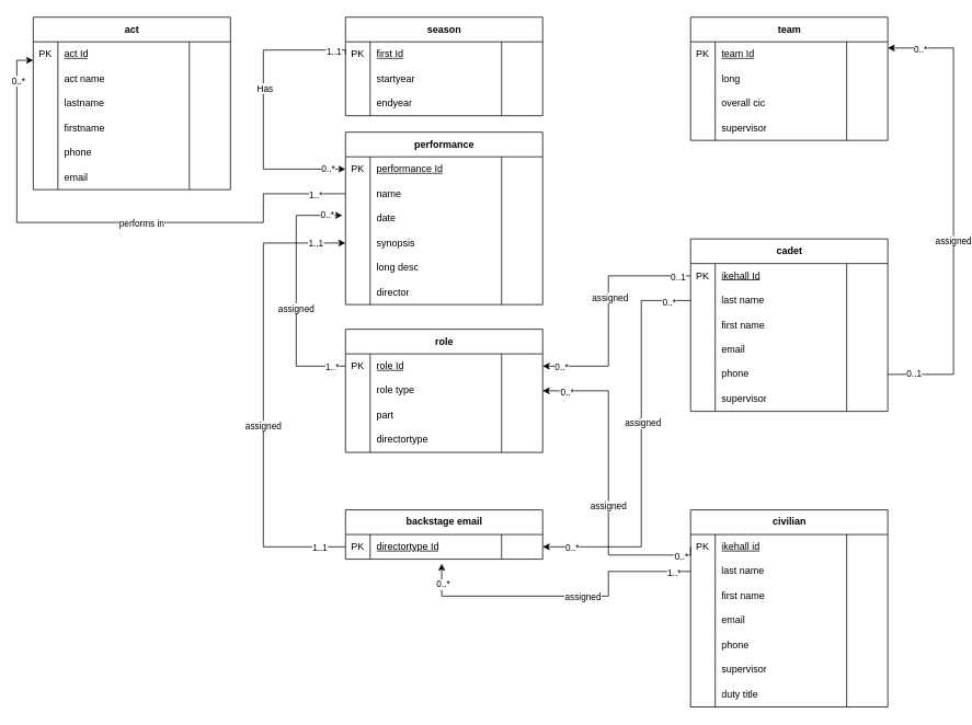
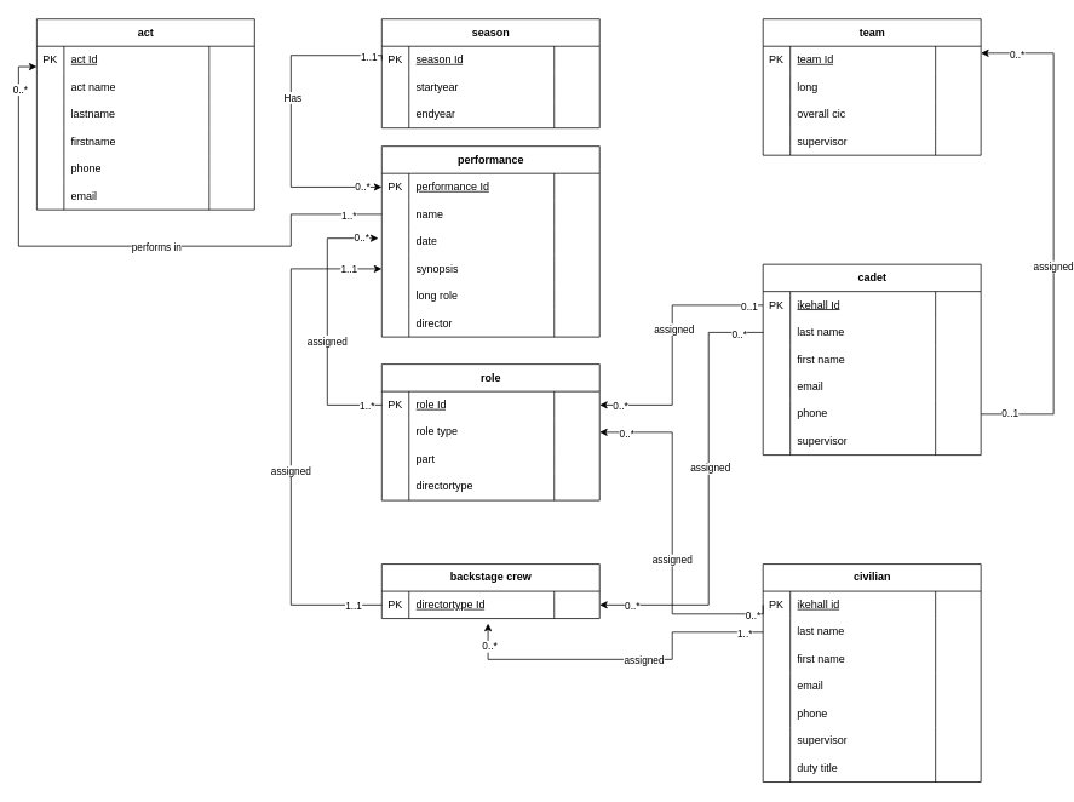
- <mxCell id="38" value="first Id" style="shape=partialRectangle;connectable=0;fillColor=none;top=0;left=0;bottom=0;right=0;align=left;spacingLeft=6;fontStyle=4;overflow=hidden;whiteSpace=wrap;html=1;" parent="36" vertex="1"><mxGeometry x="30" width="160" height="30" as="geometry"><mxRectangle width="160" height="30" as="alternateBounds" /></mxGeometry></mxCell>
+ <mxCell id="38" value="season Id" style="shape=partialRectangle;connectable=0;fillColor=none;top=0;left=0;bottom=0;right=0;align=left;spacingLeft=6;fontStyle=4;overflow=hidden;whiteSpace=wrap;html=1;" parent="36" vertex="1"><mxGeometry x="30" width="160" height="30" as="geometry"><mxRectangle width="160" height="30" as="alternateBounds" /></mxGeometry></mxCell>
- <mxCell id="21" value="long desc" style="shape=partialRectangle;connectable=0;fillColor=none;top=0;left=0;bottom=0;right=0;align=left;spacingLeft=6;overflow=hidden;whiteSpace=wrap;html=1;fontStyle=0" parent="19" vertex="1"><mxGeometry x="30" width="160" height="30" as="geometry"><mxRectangle width="160" height="30" as="alternateBounds" /></mxGeometry></mxCell>
+ <mxCell id="21" value="long role" style="shape=partialRectangle;connectable=0;fillColor=none;top=0;left=0;bottom=0;right=0;align=left;spacingLeft=6;overflow=hidden;whiteSpace=wrap;html=1;fontStyle=0" parent="19" vertex="1"><mxGeometry x="30" width="160" height="30" as="geometry"><mxRectangle width="160" height="30" as="alternateBounds" /></mxGeometry></mxCell>
- <mxCell id="165" value="backstage email" style="shape=table;startSize=30;container=1;collapsible=1;childLayout=tableLayout;fixedRows=1;rowLines=0;fontStyle=1;align=center;resizeLast=1;html=1;" vertex="1" parent="1"><mxGeometry x="420" y="620" width="240" height="60" as="geometry" /></mxCell>
+ <mxCell id="165" value="backstage crew" style="shape=table;startSize=30;container=1;collapsible=1;childLayout=tableLayout;fixedRows=1;rowLines=0;fontStyle=1;align=center;resizeLast=1;html=1;" vertex="1" parent="1"><mxGeometry x="420" y="620" width="240" height="60" as="geometry" /></mxCell>
